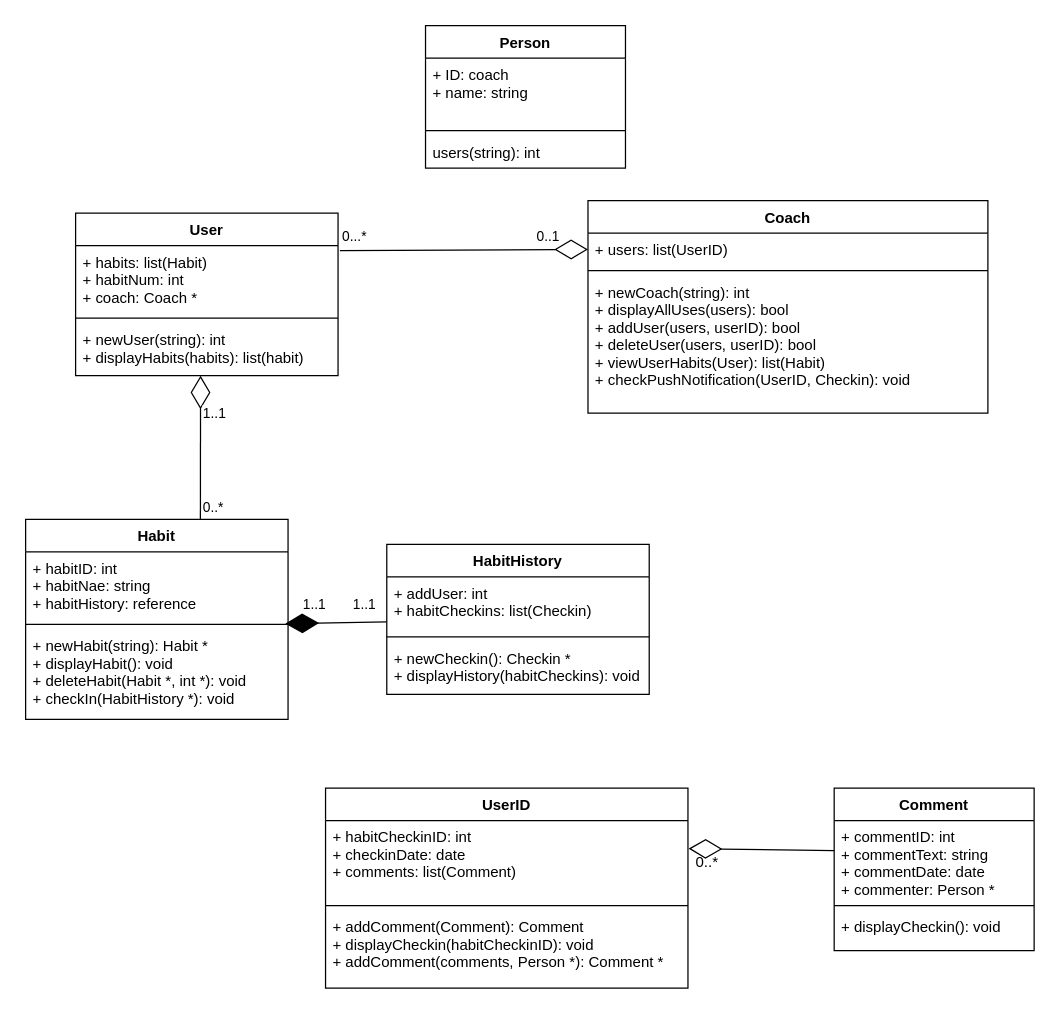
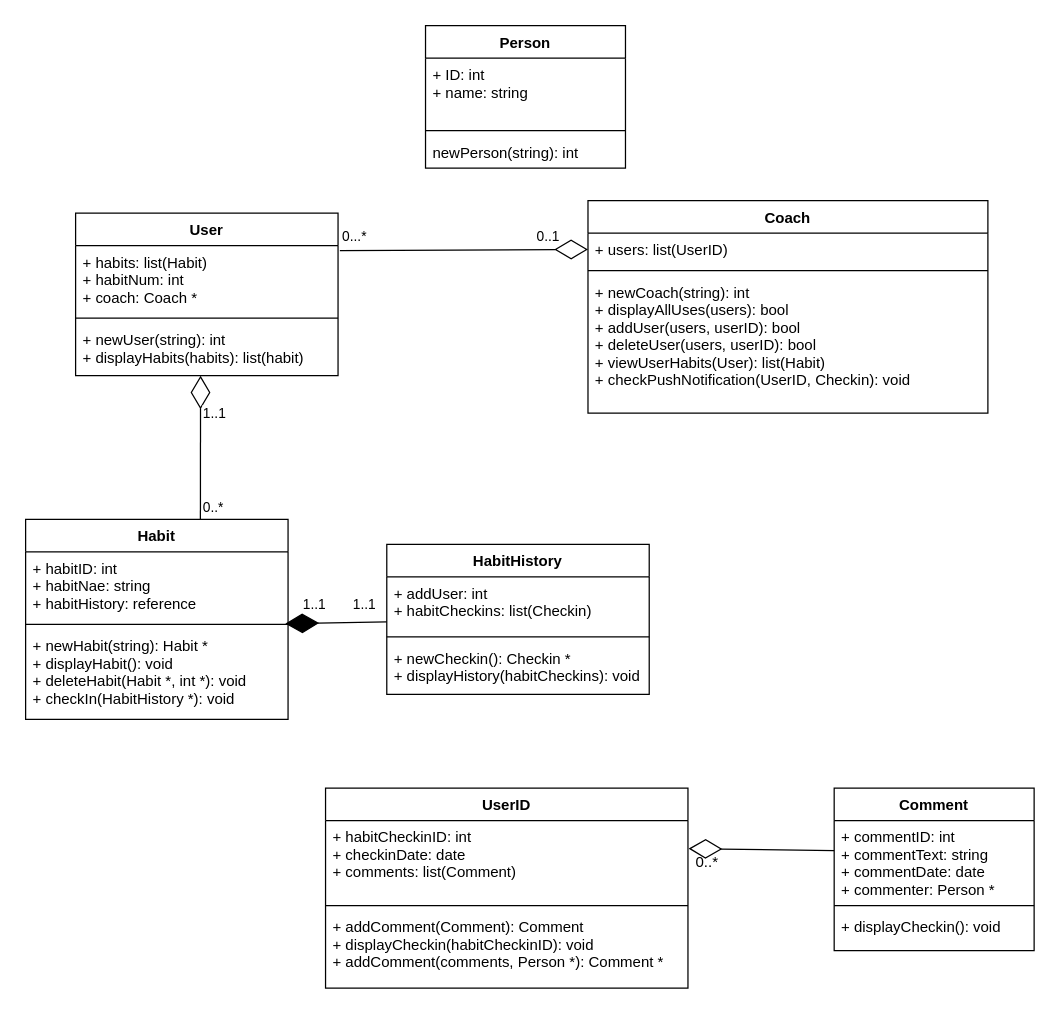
- <mxCell id="3" value="+ ID: coach&#10;+ name: string&#10;" style="text;strokeColor=none;fillColor=none;align=left;verticalAlign=top;spacingLeft=4;spacingRight=4;overflow=hidden;rotatable=0;points=[[0,0.5],[1,0.5]];portConstraint=eastwest;" vertex="1" parent="2"><mxGeometry y="26" width="160" height="54" as="geometry" /></mxCell>
+ <mxCell id="3" value="+ ID: int&#10;+ name: string&#10;" style="text;strokeColor=none;fillColor=none;align=left;verticalAlign=top;spacingLeft=4;spacingRight=4;overflow=hidden;rotatable=0;points=[[0,0.5],[1,0.5]];portConstraint=eastwest;" vertex="1" parent="2"><mxGeometry y="26" width="160" height="54" as="geometry" /></mxCell>
- <mxCell id="5" value="users(string): int" style="text;strokeColor=none;fillColor=none;align=left;verticalAlign=top;spacingLeft=4;spacingRight=4;overflow=hidden;rotatable=0;points=[[0,0.5],[1,0.5]];portConstraint=eastwest;" vertex="1" parent="2"><mxGeometry y="88" width="160" height="26" as="geometry" /></mxCell>
+ <mxCell id="5" value="newPerson(string): int" style="text;strokeColor=none;fillColor=none;align=left;verticalAlign=top;spacingLeft=4;spacingRight=4;overflow=hidden;rotatable=0;points=[[0,0.5],[1,0.5]];portConstraint=eastwest;" vertex="1" parent="2"><mxGeometry y="88" width="160" height="26" as="geometry" /></mxCell>
